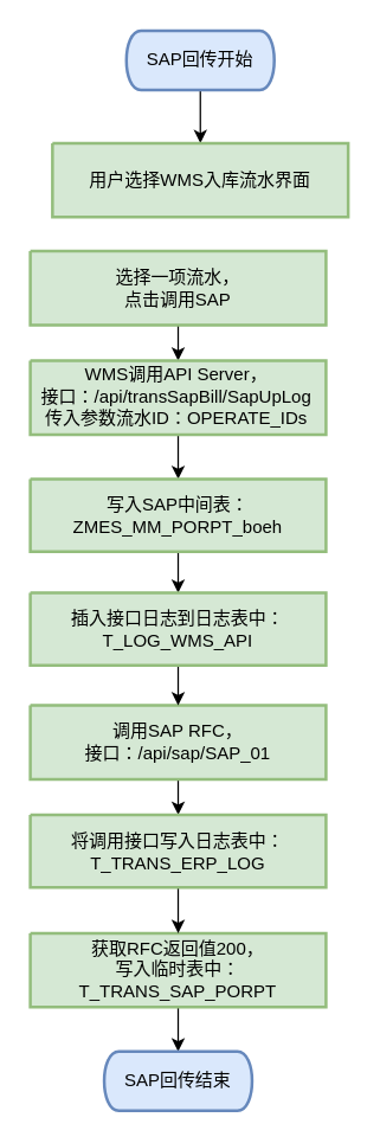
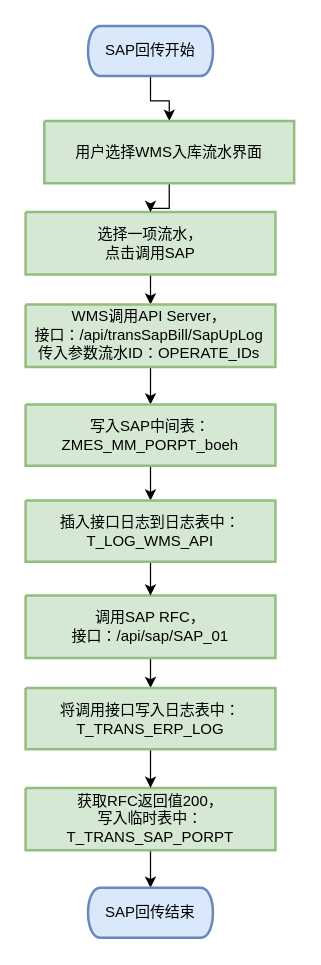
- <mxCell id="3" value="&lt;div style=&quot;&quot;&gt;&lt;p style=&quot;text-align: center; margin: 0px; text-indent: 0px; vertical-align: middle; direction: ltr;&quot;&gt;SAP回传开始&lt;/p&gt;&lt;/div&gt;" style="verticalAlign=middle;align=center;overflow=width;vsdxID=1;fillColor=#dae8fc;gradientColor=none;shape=stencil(hZJLEoIwDIZP06WdNtnAGvEejBTpiJQpRfH2UqMCLeoujy/Nn6QMs74uOsVA9M6as7rp0tUM9wxAt7Wy2k0Ww5xhVhmrTtYMbUl+V3jSWxdz9S+MVJfyJPFFIO4UEE/vQGyj2yUruITv8HGw9LKkpBTIIX3xclkgRthAPrE3hHFbXDPbMsORAjrUuYtlzhogZmA9CkZd8f8mf259MuZzVbpp6NrLfHjeKURfA/MH);strokeColor=#6688bc;strokeWidth=2;spacingTop=-3;spacingBottom=-3;spacingLeft=-3;spacingRight=-3;points=[];labelBackgroundColor=none;rounded=0;html=1;whiteSpace=wrap;fillOpacity=100;strokeOpacity=100;" vertex="1" parent="1"><mxGeometry x="85" y="20" width="100" height="40" as="geometry" /></mxCell>
+ <mxCell id="3" value="&lt;div style=&quot;&quot;&gt;&lt;p style=&quot;text-align: center; margin: 0px; text-indent: 0px; vertical-align: middle; direction: ltr;&quot;&gt;SAP回传开始&lt;/p&gt;&lt;/div&gt;" style="verticalAlign=middle;align=center;overflow=width;vsdxID=1;fillColor=#dae8fc;gradientColor=none;shape=stencil(hZJLEoIwDIZP06WdNtnAGvEejBTpiJQpRfH2UqMCLeoujy/Nn6QMs74uOsVA9M6as7rp0tUM9wxAt7Wy2k0Ww5xhVhmrTtYMbUl+V3jSWxdz9S+MVJfyJPFFIO4UEE/vQGyj2yUruITv8HGw9LKkpBTIIX3xclkgRthAPrE3hHFbXDPbMsORAjrUuYtlzhogZmA9CkZd8f8mf259MuZzVbpp6NrLfHjeKURfA/MH);strokeColor=#6688bc;strokeWidth=2;spacingTop=-3;spacingBottom=-3;spacingLeft=-3;spacingRight=-3;points=[];labelBackgroundColor=none;rounded=0;html=1;whiteSpace=wrap;fillOpacity=100;strokeOpacity=100;" vertex="1" parent="1"><mxGeometry x="70" y="20" width="100" height="40" as="geometry" /></mxCell>
+ <mxCell id="8" style="edgeStyle=orthogonalEdgeStyle;rounded=0;orthogonalLoop=1;jettySize=auto;html=1;" edge="1" parent="1" source="9" target="5"><mxGeometry relative="1" as="geometry" /></mxCell>
